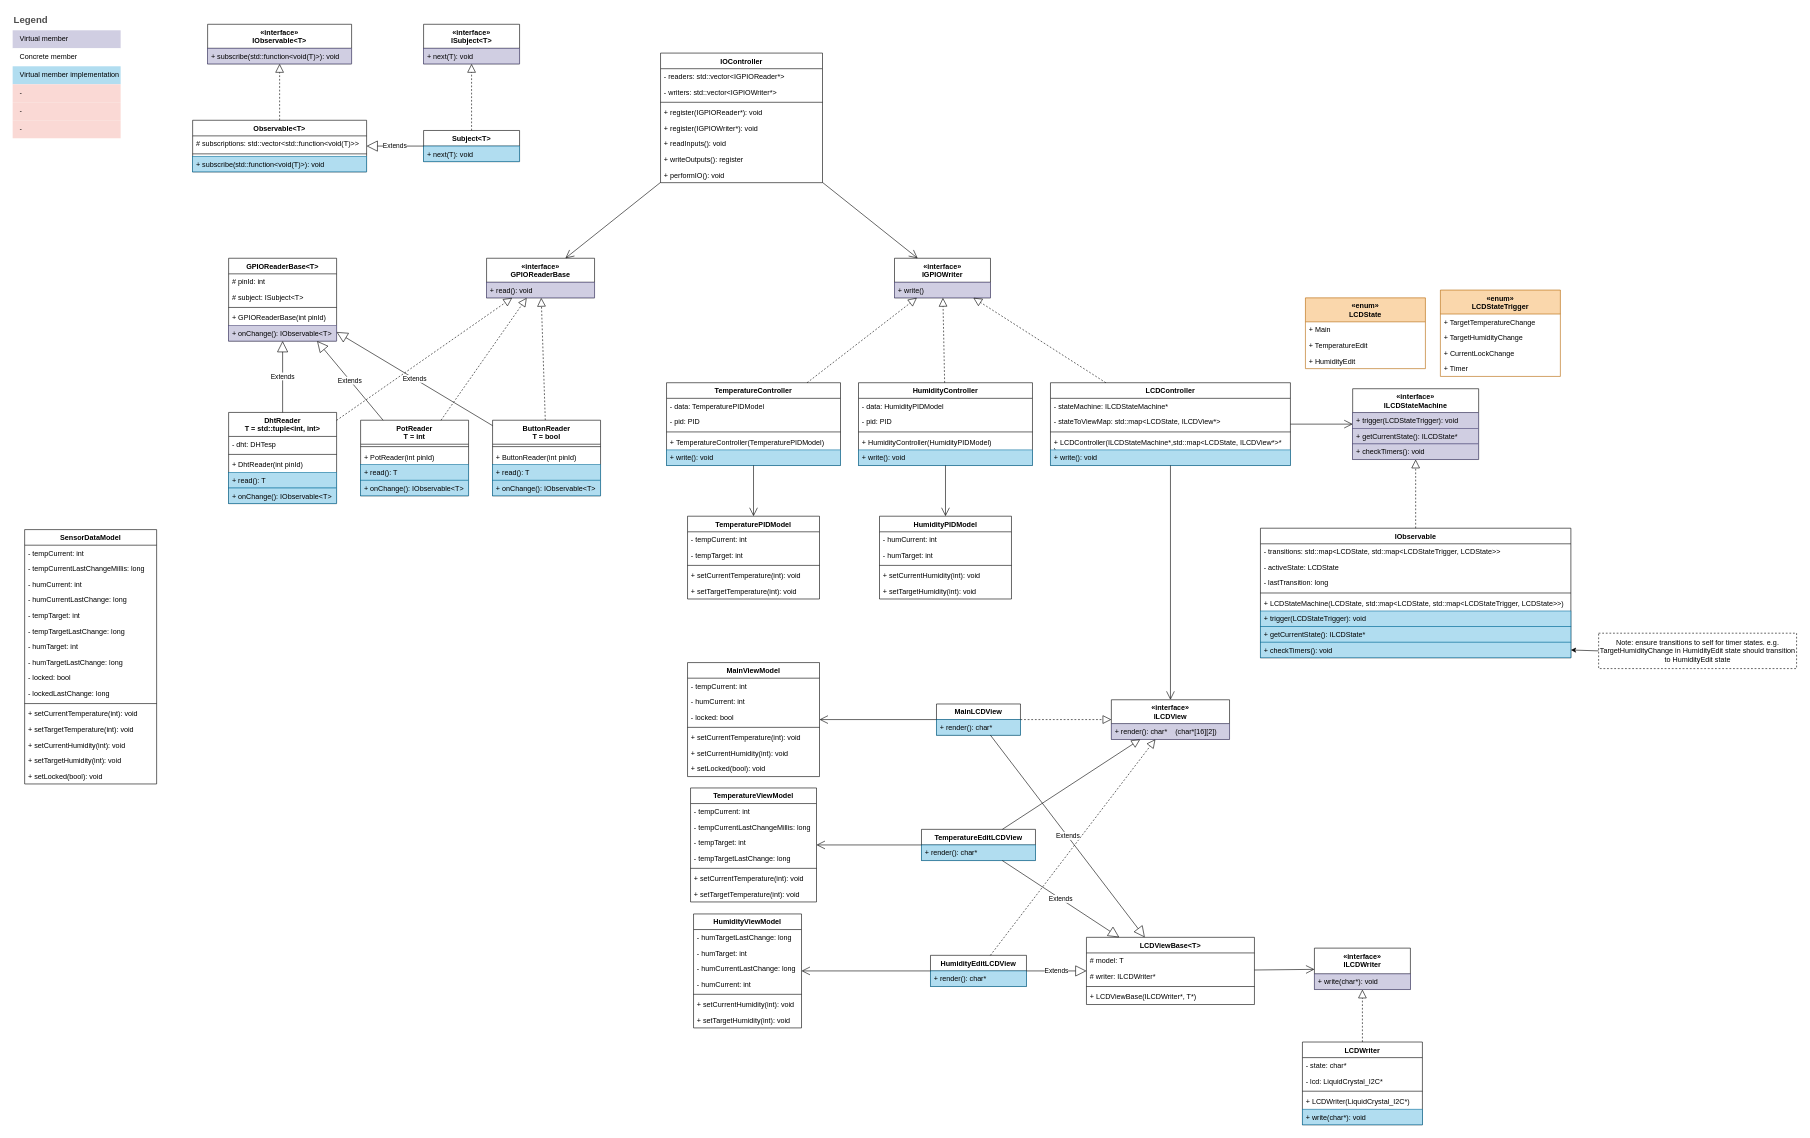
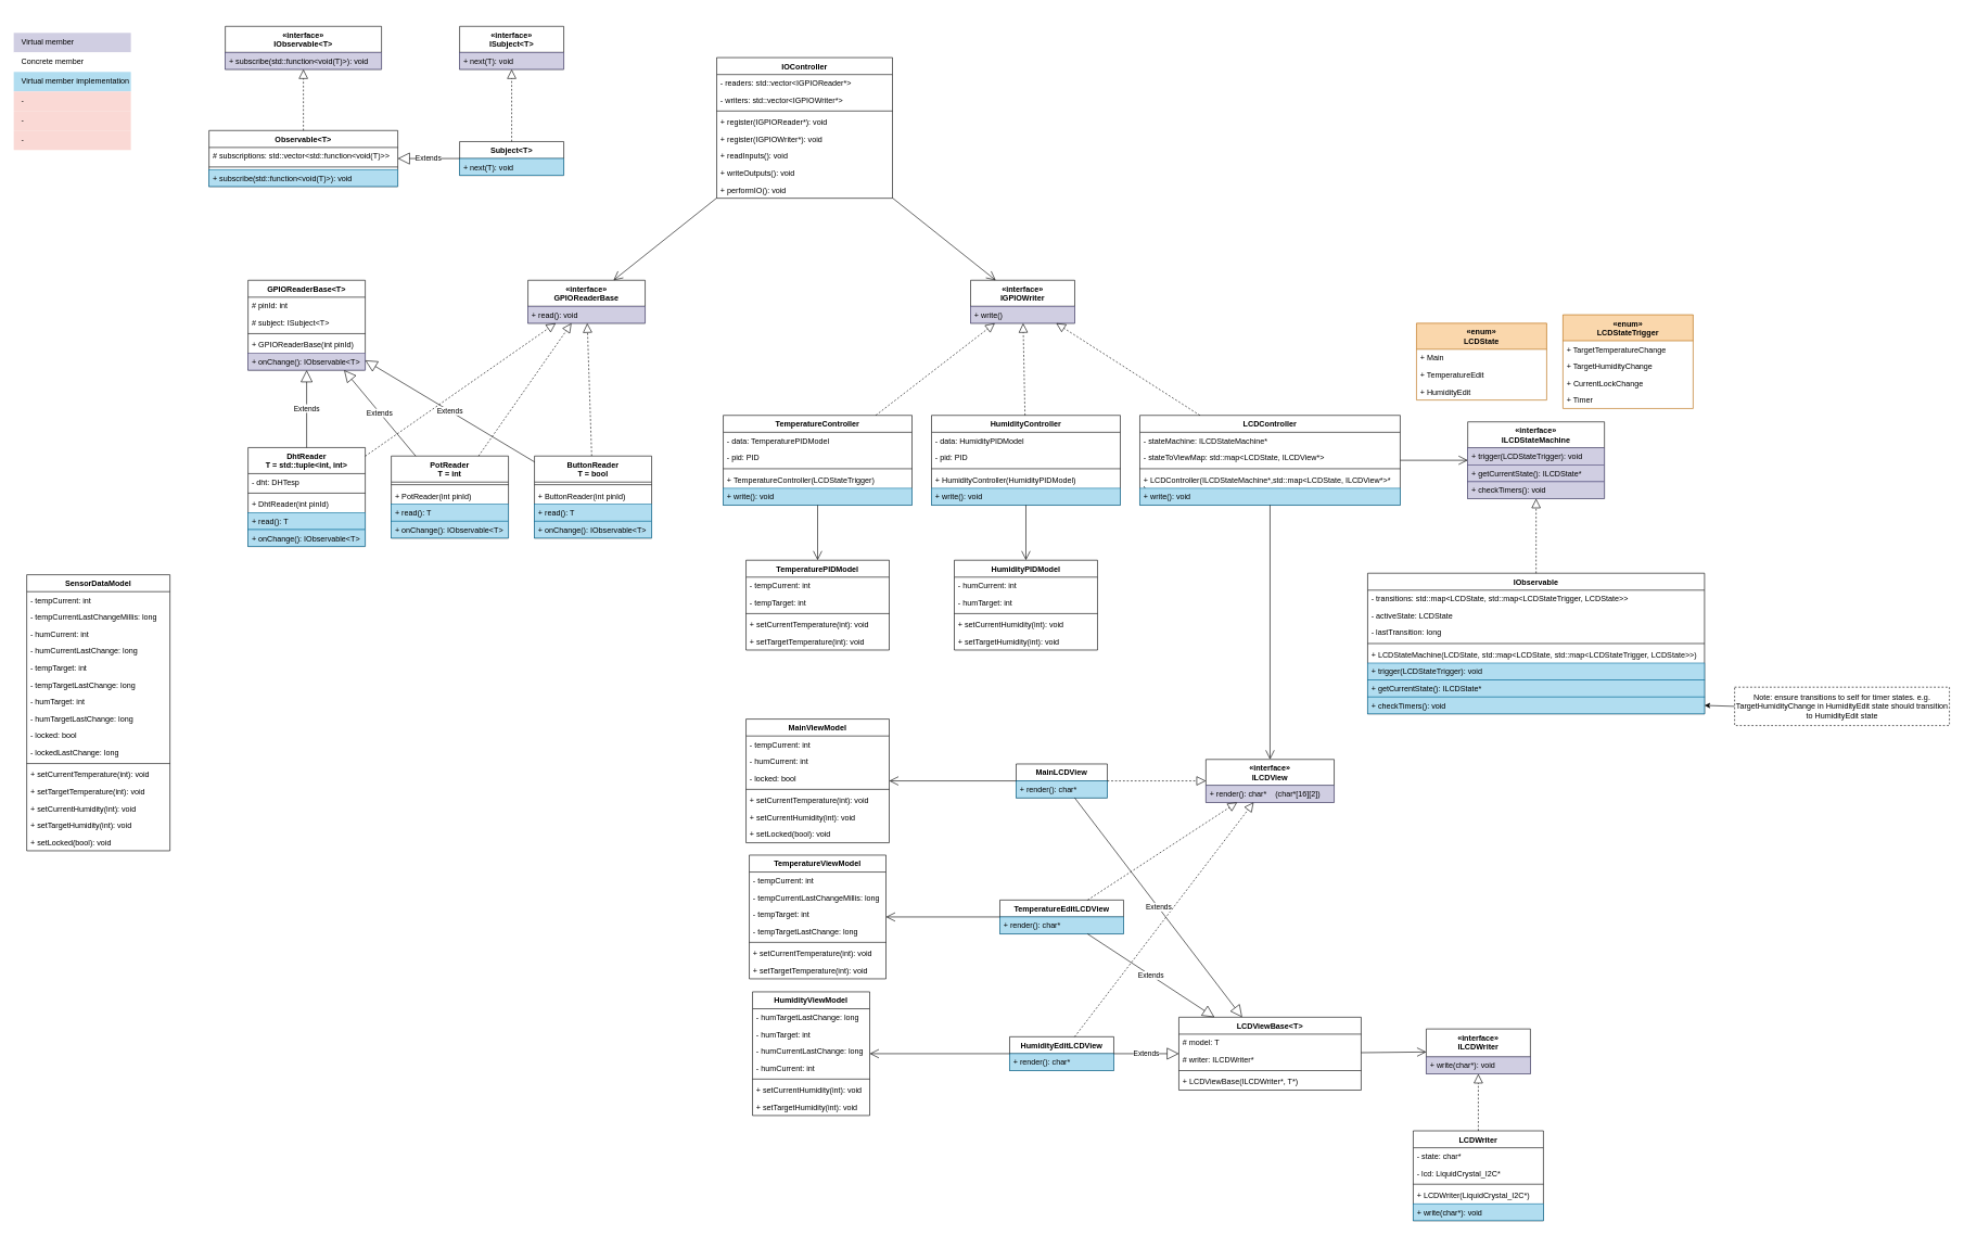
- <mxCell id="18" value="Legend" style="align=left;fontSize=16;fontStyle=1;strokeColor=none;fillColor=none;fontColor=#4D4D4D;spacingTop=-8;resizable=0;" vertex="1" parent="1"><mxGeometry x="20" y="20" width="180" height="30" as="geometry" /></mxCell>
- <mxCell id="62" value="+ writeOutputs(): register" style="text;align=left;verticalAlign=top;spacingLeft=4;spacingRight=4;overflow=hidden;rotatable=0;points=[[0,0.5],[1,0.5]];portConstraint=eastwest;" vertex="1" parent="55"><mxGeometry y="164" width="270" height="26" as="geometry" /></mxCell>
+ <mxCell id="62" value="+ writeOutputs(): void" style="text;align=left;verticalAlign=top;spacingLeft=4;spacingRight=4;overflow=hidden;rotatable=0;points=[[0,0.5],[1,0.5]];portConstraint=eastwest;" vertex="1" parent="55"><mxGeometry y="164" width="270" height="26" as="geometry" /></mxCell>
- <mxCell id="139" value="+ TemperatureController(TemperaturePIDModel)" style="text;align=left;verticalAlign=top;spacingLeft=4;spacingRight=4;overflow=hidden;rotatable=0;points=[[0,0.5],[1,0.5]];portConstraint=eastwest;" vertex="1" parent="135"><mxGeometry y="86" width="290" height="26" as="geometry" /></mxCell>
+ <mxCell id="139" value="+ TemperatureController(LCDStateTrigger)" style="text;align=left;verticalAlign=top;spacingLeft=4;spacingRight=4;overflow=hidden;rotatable=0;points=[[0,0.5],[1,0.5]];portConstraint=eastwest;" vertex="1" parent="135"><mxGeometry y="86" width="290" height="26" as="geometry" /></mxCell>
- <mxCell id="78" value="" style="endArrow=block;dashed=0;endFill=0;endSize=12;html=1;rounded=0;" edge="1" parent="1" source="72" target="70"><mxGeometry width="160" relative="1" as="geometry"><mxPoint x="1731.636" y="1699" as="sourcePoint" /><mxPoint x="1724.996" y="1535" as="targetPoint" /></mxGeometry></mxCell>
+ <mxCell id="78" value="" style="endArrow=block;dashed=1;endFill=0;endSize=12;html=1;rounded=0;" edge="1" parent="1" source="72" target="70"><mxGeometry width="160" relative="1" as="geometry"><mxPoint x="1731.636" y="1699" as="sourcePoint" /><mxPoint x="1724.996" y="1535" as="targetPoint" /></mxGeometry></mxCell>
